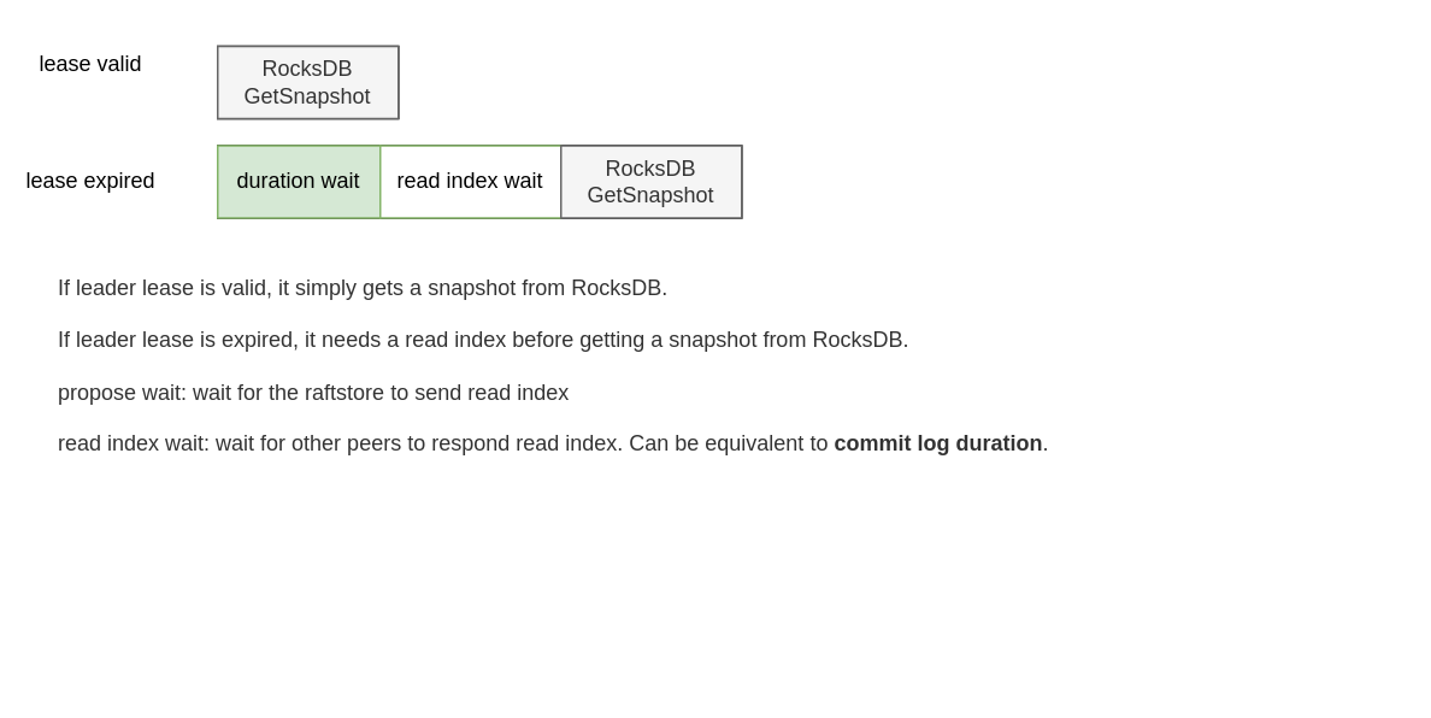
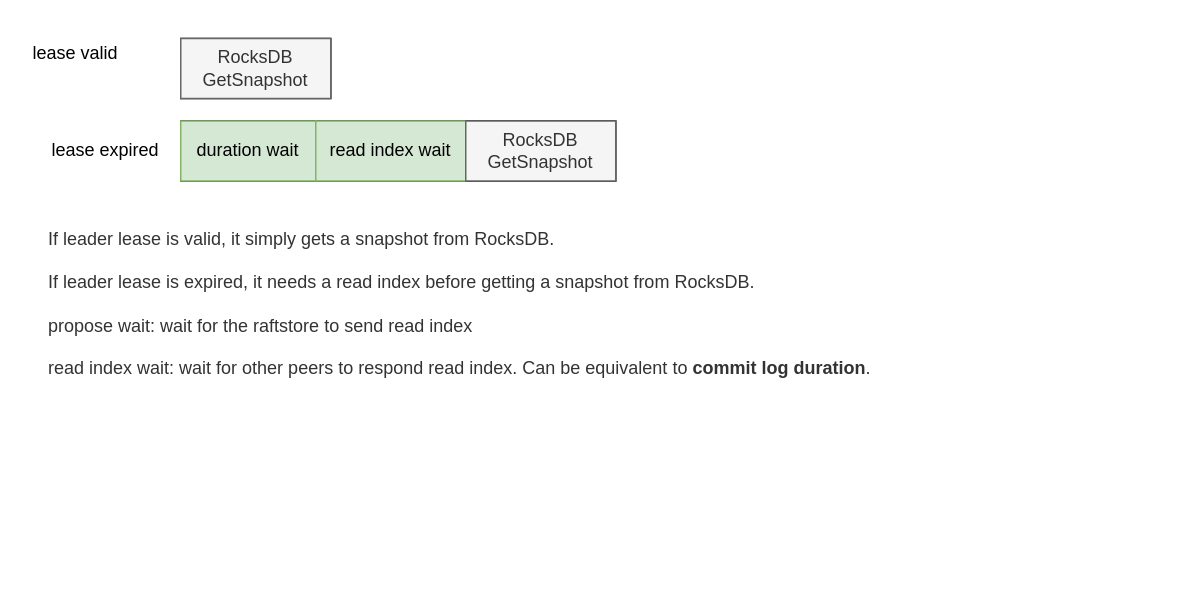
- <mxCell id="5" value="lease expired" style="text;html=1;strokeColor=none;fillColor=none;align=center;verticalAlign=middle;whiteSpace=wrap;rounded=0;" vertex="1" parent="1"><mxGeometry x="10" y="85" width="80" height="30" as="geometry" /></mxCell>
+ <mxCell id="5" value="lease expired" style="text;html=1;strokeColor=none;fillColor=none;align=center;verticalAlign=middle;whiteSpace=wrap;rounded=0;" vertex="1" parent="1"><mxGeometry x="30" y="85" width="80" height="30" as="geometry" /></mxCell>
- <mxCell id="8" value="read index wait" style="rounded=0;whiteSpace=wrap;html=1;fillColor=#ffffff;strokeColor=#82b366;" vertex="1" parent="1"><mxGeometry x="210" y="80" width="100" height="40" as="geometry" /></mxCell>
+ <mxCell id="8" value="read index wait" style="rounded=0;whiteSpace=wrap;html=1;fillColor=#d5e8d4;strokeColor=#82b366;" vertex="1" parent="1"><mxGeometry x="210" y="80" width="100" height="40" as="geometry" /></mxCell>
